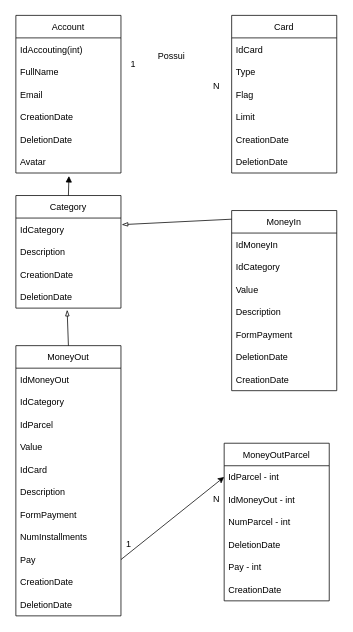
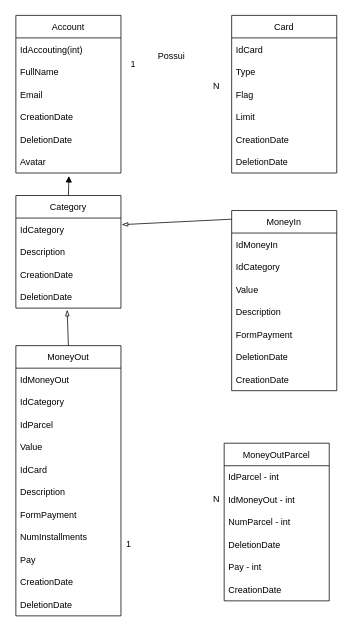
- <mxCell id="50" value="" style="endArrow=classic;html=1;rounded=0;exitX=1;exitY=0.5;exitDx=0;exitDy=0;entryX=0;entryY=0.5;entryDx=0;entryDy=0;" edge="1" parent="1" source="31" target="42"><mxGeometry width="50" height="50" relative="1" as="geometry"><mxPoint x="182" y="745" as="sourcePoint" /><mxPoint x="410.5" y="730" as="targetPoint" /></mxGeometry></mxCell>
